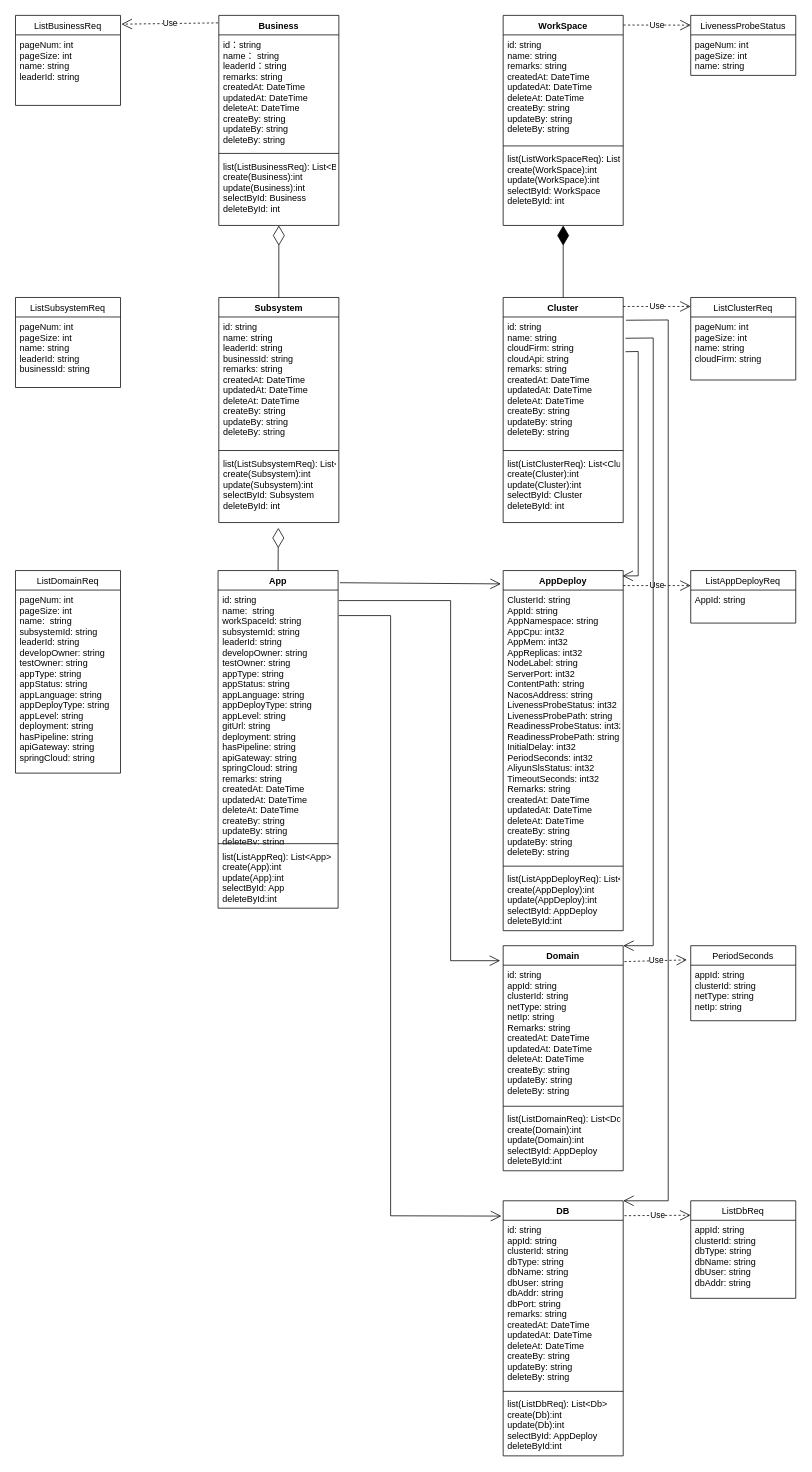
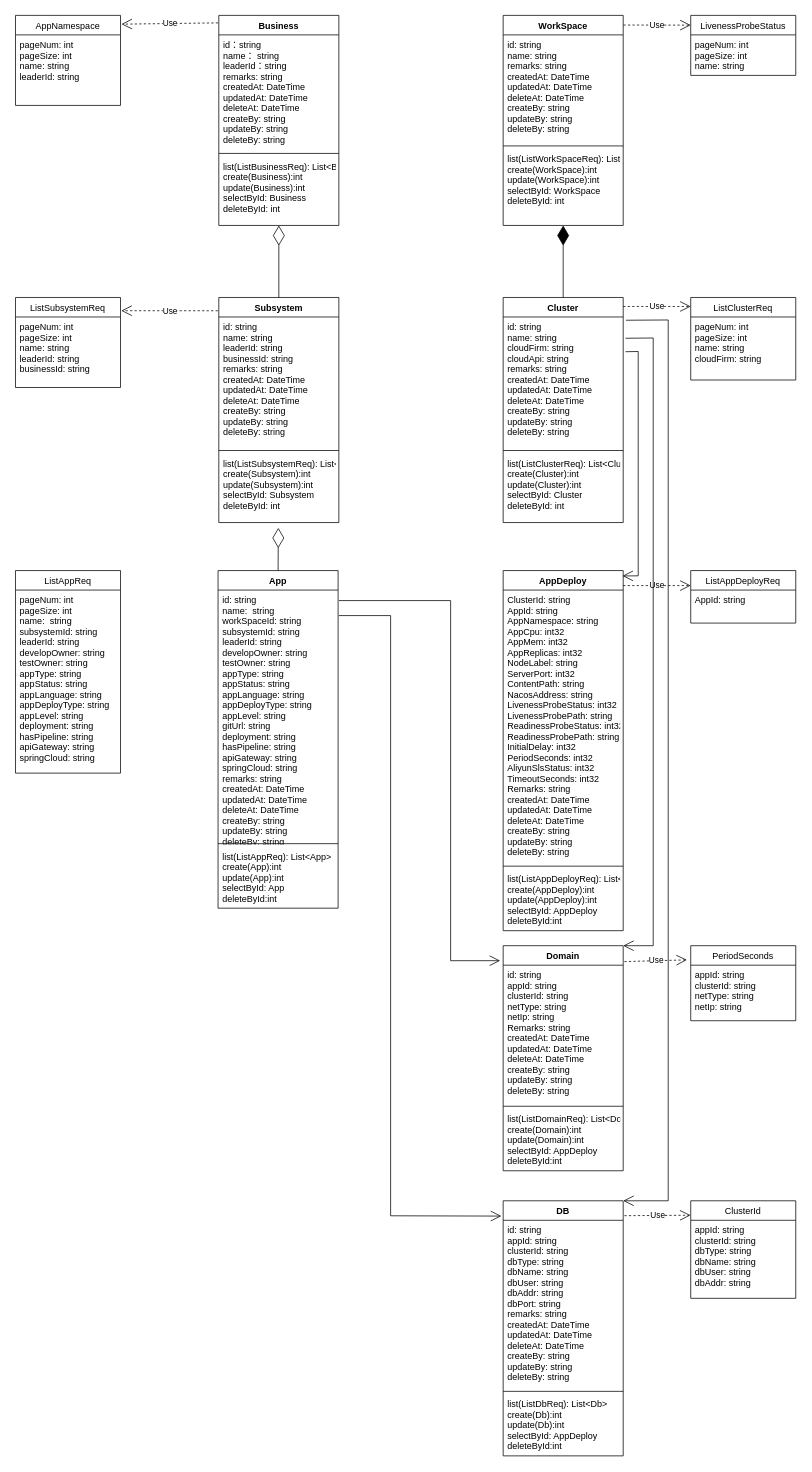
- <mxCell id="34" value="ListBusinessReq" style="swimlane;fontStyle=0;childLayout=stackLayout;horizontal=1;startSize=26;fillColor=none;horizontalStack=0;resizeParent=1;resizeParentMax=0;resizeLast=0;collapsible=1;marginBottom=0;" vertex="1" parent="1"><mxGeometry x="20" y="20" width="140" height="120" as="geometry" /></mxCell>
+ <mxCell id="34" value="AppNamespace" style="swimlane;fontStyle=0;childLayout=stackLayout;horizontal=1;startSize=26;fillColor=none;horizontalStack=0;resizeParent=1;resizeParentMax=0;resizeLast=0;collapsible=1;marginBottom=0;" vertex="1" parent="1"><mxGeometry x="20" y="20" width="140" height="120" as="geometry" /></mxCell>
+ <mxCell id="33" value="Use" style="endArrow=open;endSize=12;dashed=1;html=1;rounded=0;exitX=-0.008;exitY=0.059;exitDx=0;exitDy=0;exitPerimeter=0;entryX=1.007;entryY=0.147;entryDx=0;entryDy=0;entryPerimeter=0;" edge="1" parent="1" source="18" target="31"><mxGeometry width="160" relative="1" as="geometry"><mxPoint x="300" y="470" as="sourcePoint" /><mxPoint x="460" y="470" as="targetPoint" /></mxGeometry></mxCell>
- <mxCell id="29" value="ListDomainReq" style="swimlane;fontStyle=0;childLayout=stackLayout;horizontal=1;startSize=26;fillColor=none;horizontalStack=0;resizeParent=1;resizeParentMax=0;resizeLast=0;collapsible=1;marginBottom=0;" vertex="1" parent="1"><mxGeometry x="20" y="760" width="140" height="270" as="geometry" /></mxCell>
+ <mxCell id="29" value="ListAppReq" style="swimlane;fontStyle=0;childLayout=stackLayout;horizontal=1;startSize=26;fillColor=none;horizontalStack=0;resizeParent=1;resizeParentMax=0;resizeLast=0;collapsible=1;marginBottom=0;" vertex="1" parent="1"><mxGeometry x="20" y="760" width="140" height="270" as="geometry" /></mxCell>
- <mxCell id="54" value="" style="endArrow=open;endFill=1;endSize=12;html=1;rounded=0;exitX=1.015;exitY=0.036;exitDx=0;exitDy=0;exitPerimeter=0;entryX=-0.019;entryY=0.037;entryDx=0;entryDy=0;entryPerimeter=0;" edge="1" parent="1" source="6" target="25"><mxGeometry width="160" relative="1" as="geometry"><mxPoint x="681.64" y="1040.48" as="sourcePoint" /><mxPoint x="465" y="1040" as="targetPoint" /></mxGeometry></mxCell>
- <mxCell id="60" value="ListDbReq" style="swimlane;fontStyle=0;childLayout=stackLayout;horizontal=1;startSize=26;fillColor=none;horizontalStack=0;resizeParent=1;resizeParentMax=0;resizeLast=0;collapsible=1;marginBottom=0;" vertex="1" parent="1"><mxGeometry x="920" y="1600" width="140" height="130" as="geometry" /></mxCell>
+ <mxCell id="60" value="ClusterId" style="swimlane;fontStyle=0;childLayout=stackLayout;horizontal=1;startSize=26;fillColor=none;horizontalStack=0;resizeParent=1;resizeParentMax=0;resizeLast=0;collapsible=1;marginBottom=0;" vertex="1" parent="1"><mxGeometry x="920" y="1600" width="140" height="130" as="geometry" /></mxCell>
